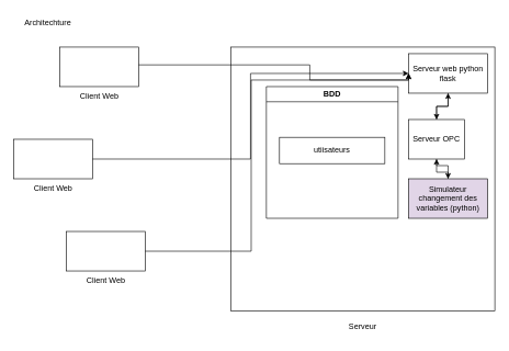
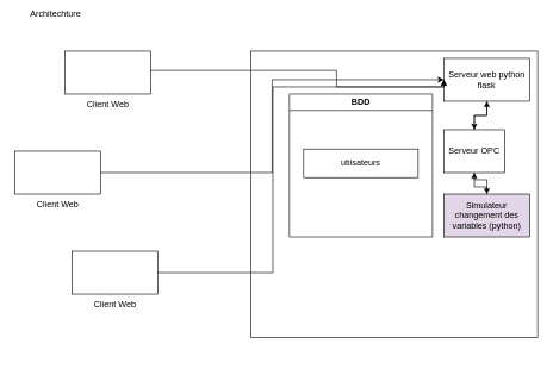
- <mxCell id="14" value="Architechture" style="text;html=1;align=center;verticalAlign=middle;resizable=0;points=[];autosize=1;strokeColor=none;fillColor=none;" vertex="1" parent="1"><mxGeometry x="27" y="20" width="90" height="30" as="geometry" /></mxCell>
+ <mxCell id="14" value="Architechture" style="text;html=1;align=center;verticalAlign=middle;resizable=0;points=[];autosize=1;strokeColor=none;fillColor=none;" vertex="1" parent="1"><mxGeometry x="32" y="5" width="90" height="30" as="geometry" /></mxCell>
- <mxCell id="4" value="Serveur" style="text;html=1;align=center;verticalAlign=middle;resizable=0;points=[];autosize=1;strokeColor=none;fillColor=none;" vertex="1" parent="2"><mxGeometry x="165" y="410" width="70" height="30" as="geometry" /></mxCell>
